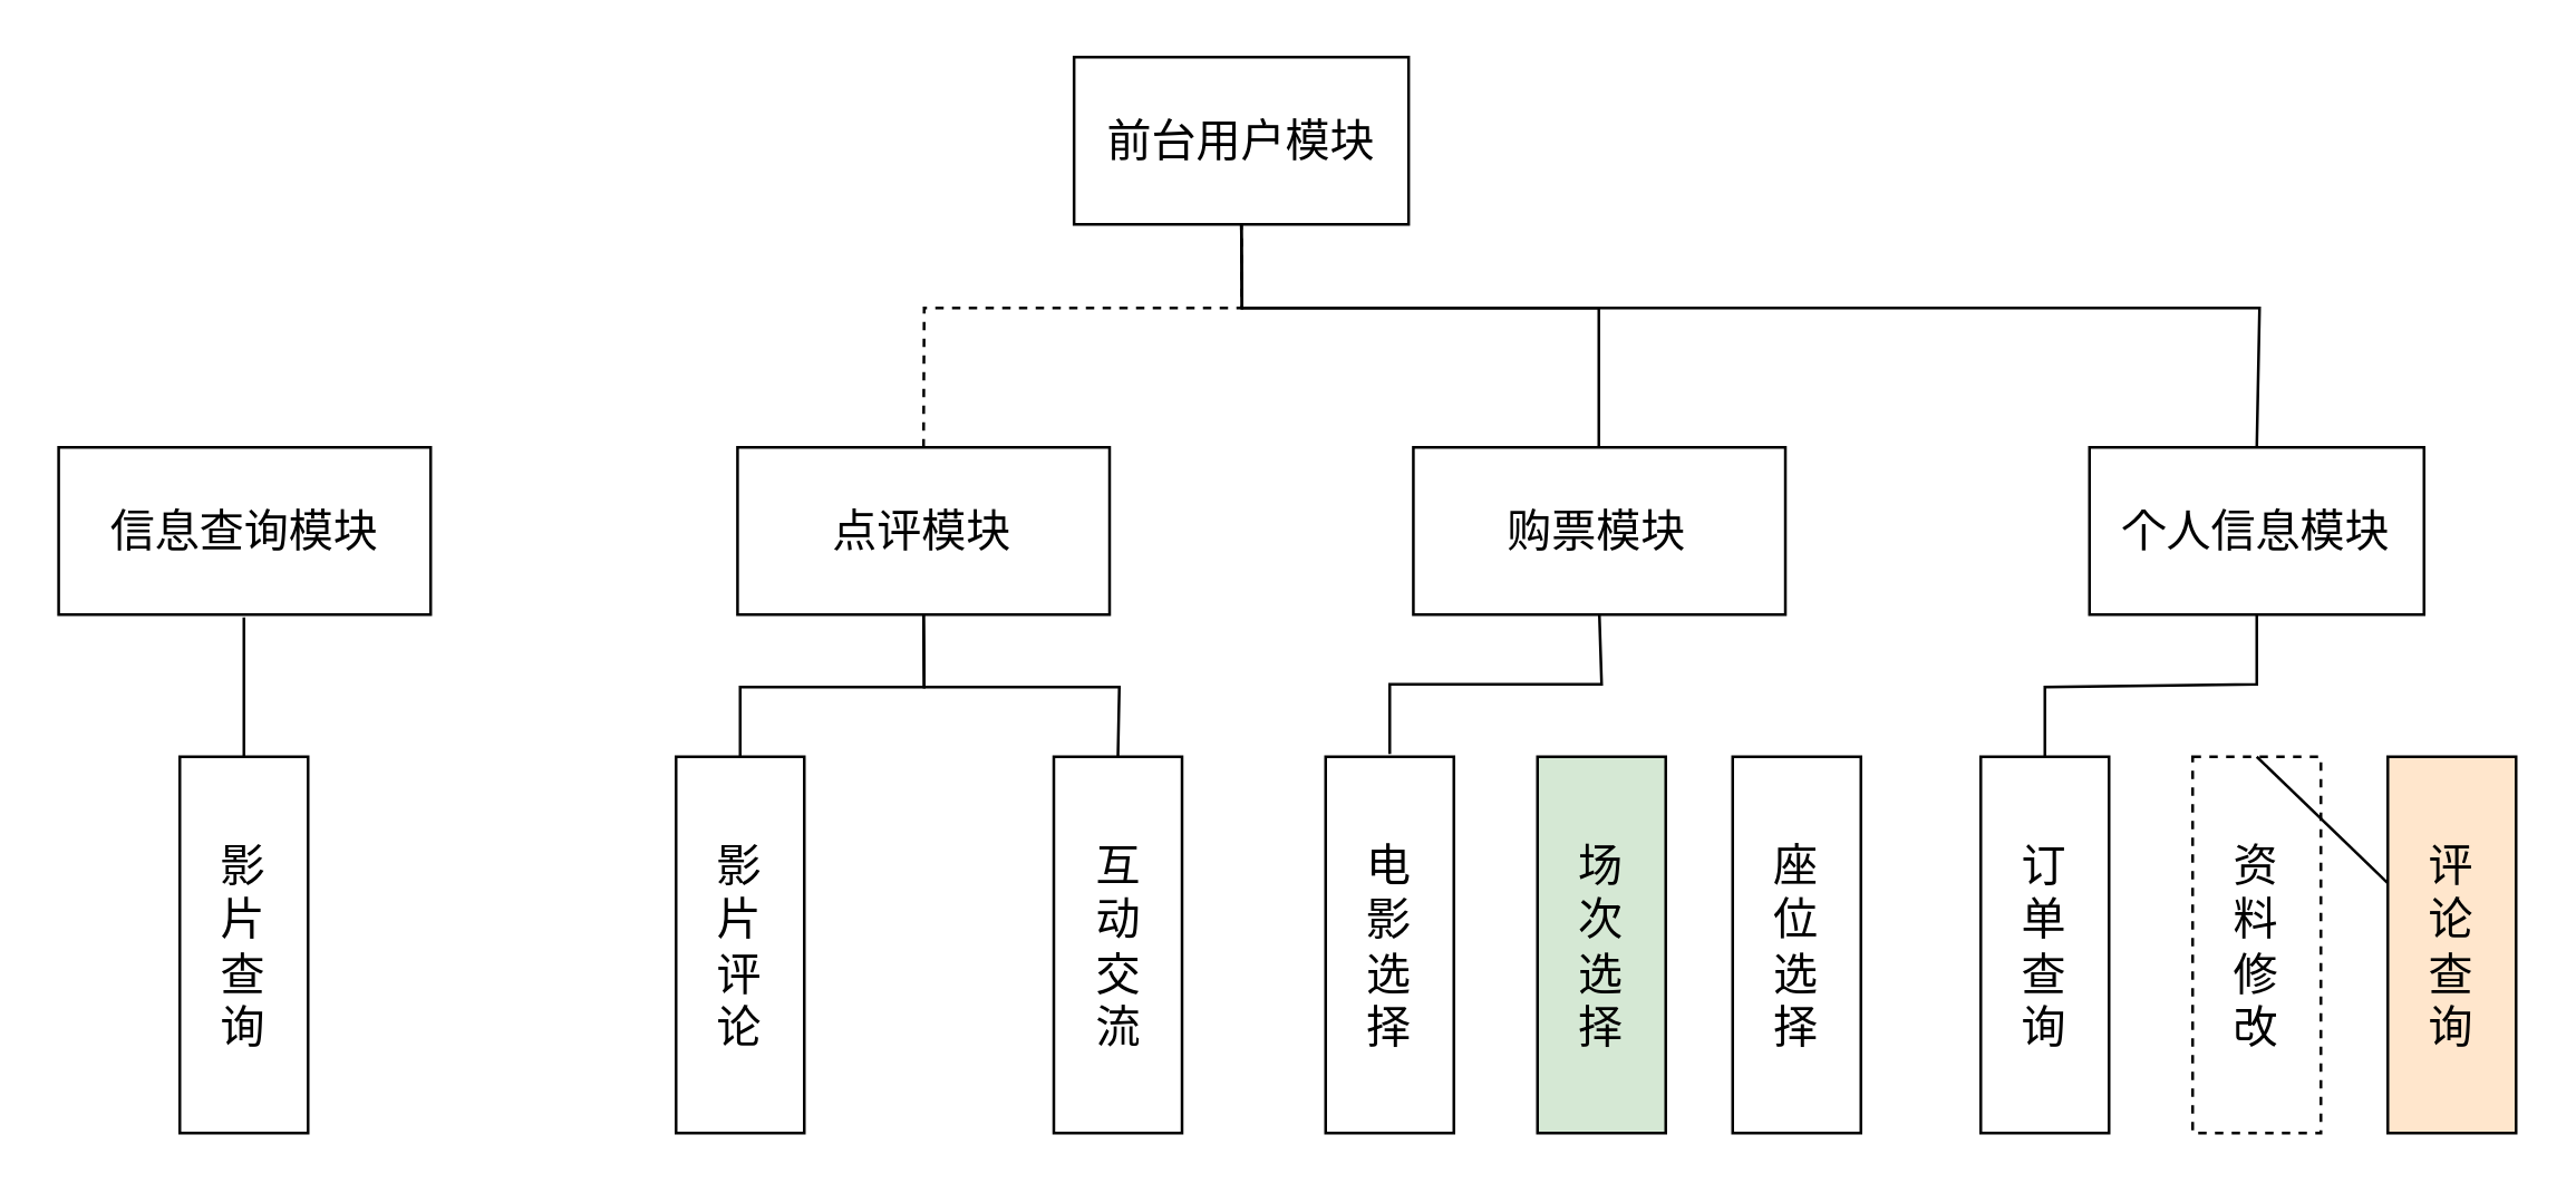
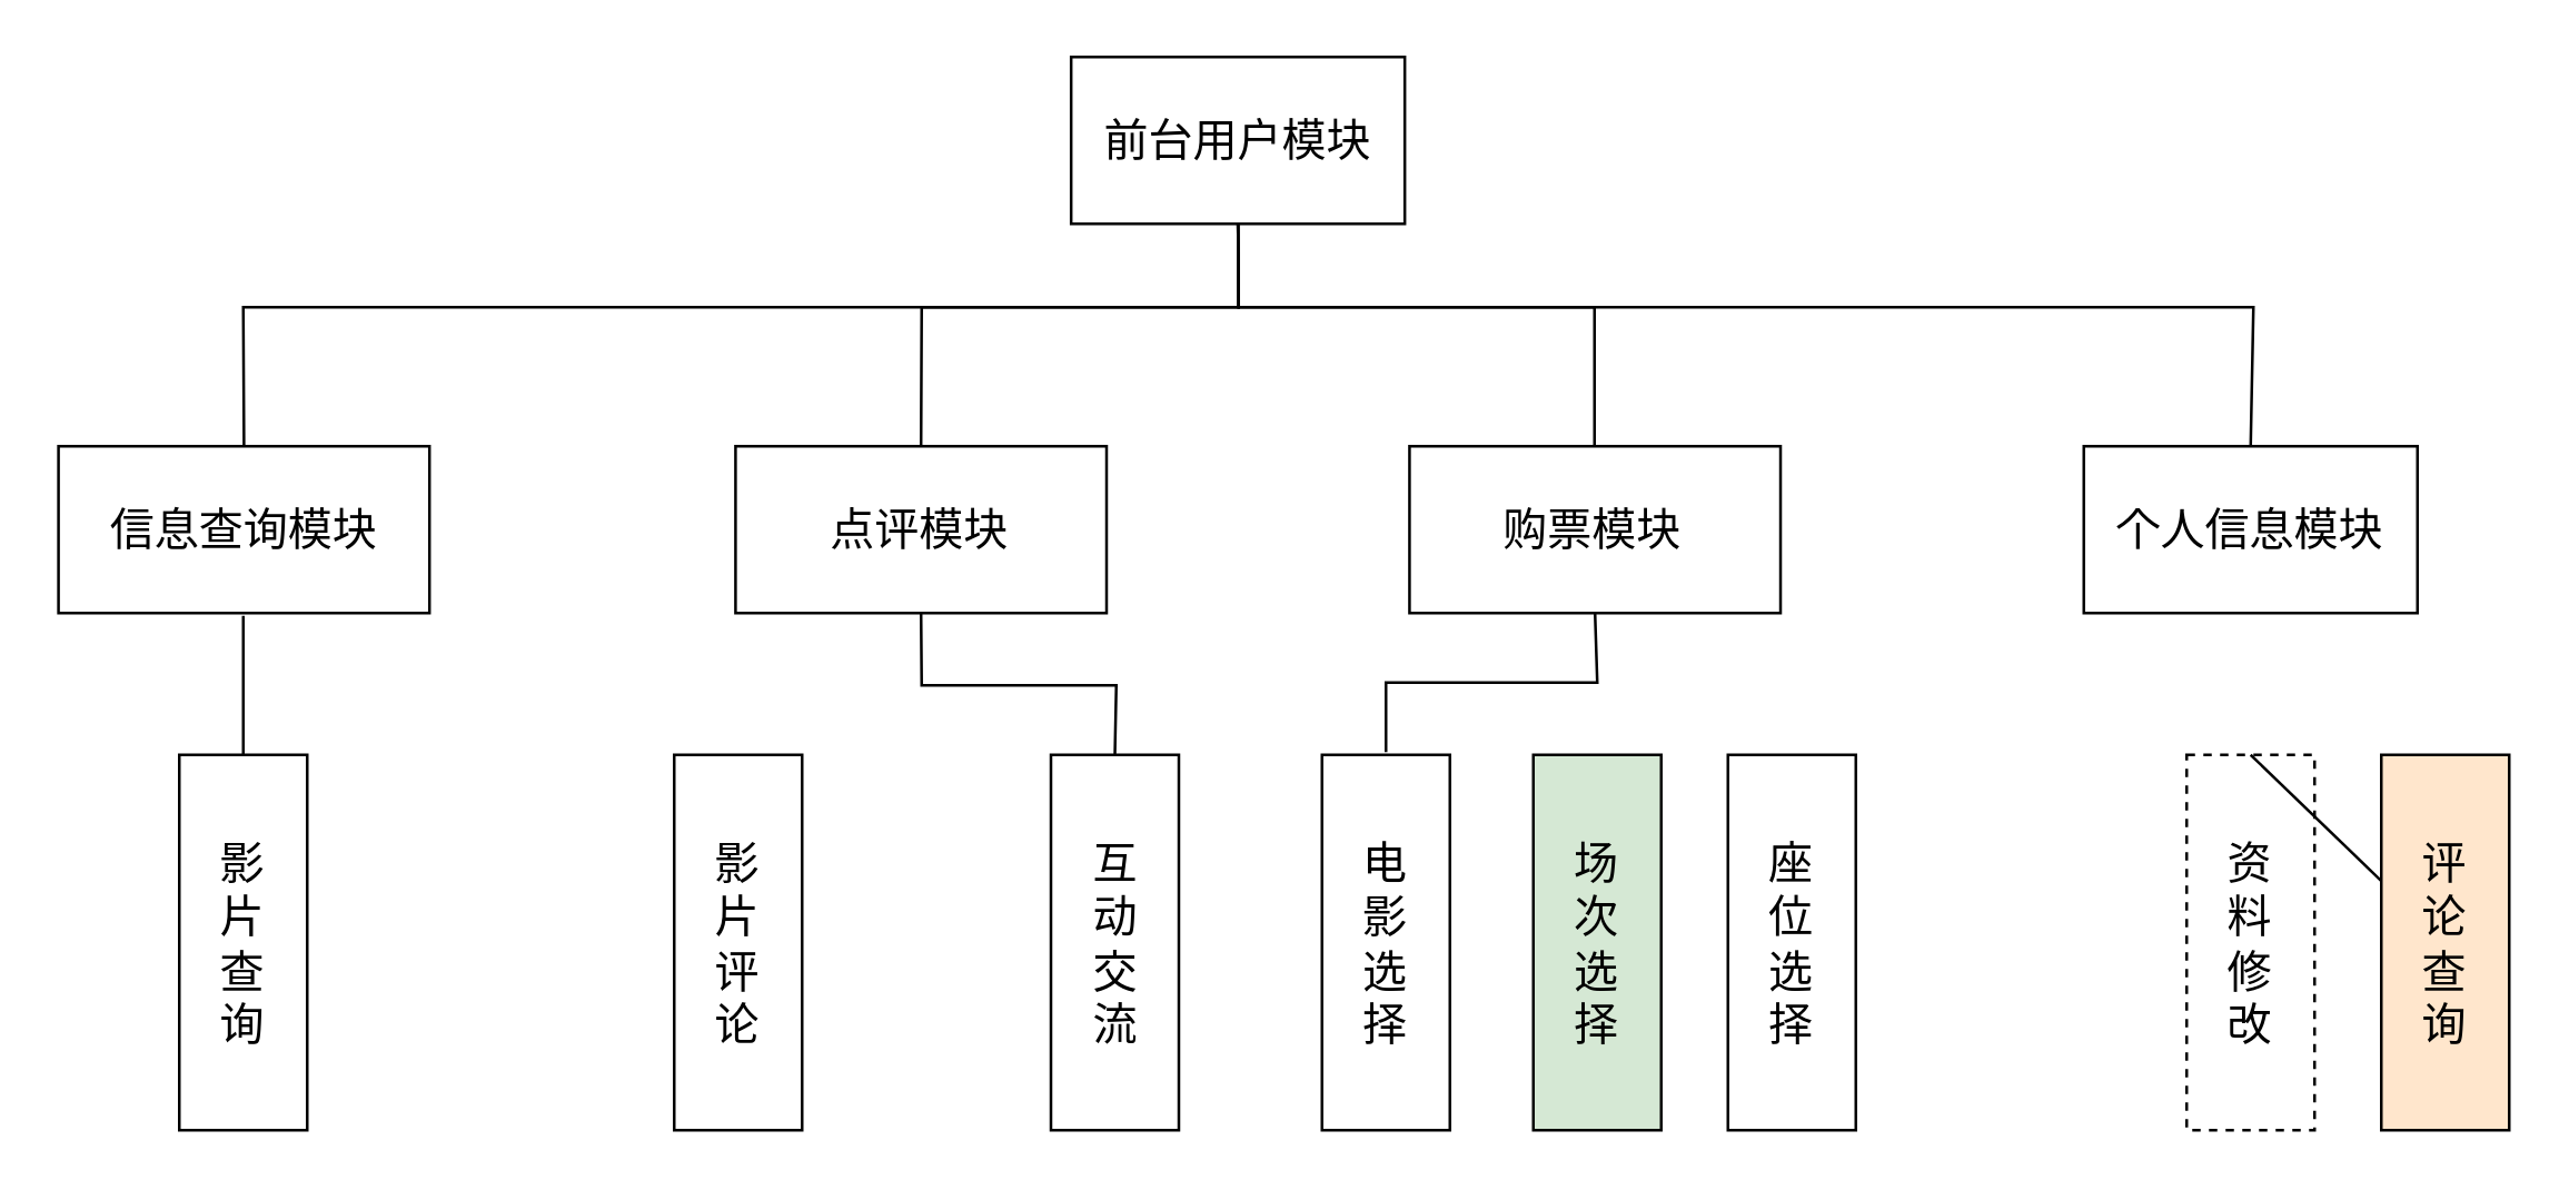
+ <mxCell id="23" value="" style="endArrow=none;html=1;rounded=0;entryX=0.5;entryY=1;entryDx=0;entryDy=0;exitX=0.5;exitY=0;exitDx=0;exitDy=0;" edge="1" parent="1" source="14" target="2"><mxGeometry width="50" height="50" relative="1" as="geometry"><mxPoint x="257" y="97" as="sourcePoint" /><mxPoint x="307" y="47" as="targetPoint" /><Array as="points"><mxPoint x="87" y="110" /><mxPoint x="445" y="110" /></Array></mxGeometry></mxCell>
- <mxCell id="20" value="" style="endArrow=none;html=1;rounded=0;entryX=0.5;entryY=1;entryDx=0;entryDy=0;exitX=0.5;exitY=0;exitDx=0;exitDy=0;dashed=1;" edge="1" parent="1" source="15" target="2"><mxGeometry width="50" height="50" relative="1" as="geometry"><mxPoint x="436" y="339" as="sourcePoint" /><mxPoint x="486" y="289" as="targetPoint" /><Array as="points"><mxPoint x="331" y="110" /><mxPoint x="445" y="110" /></Array></mxGeometry></mxCell>
+ <mxCell id="20" value="" style="endArrow=none;html=1;rounded=0;entryX=0.5;entryY=1;entryDx=0;entryDy=0;exitX=0.5;exitY=0;exitDx=0;exitDy=0;" edge="1" parent="1" source="15" target="2"><mxGeometry width="50" height="50" relative="1" as="geometry"><mxPoint x="436" y="339" as="sourcePoint" /><mxPoint x="486" y="289" as="targetPoint" /><Array as="points"><mxPoint x="331" y="110" /><mxPoint x="445" y="110" /></Array></mxGeometry></mxCell>
- <mxCell id="29" value="" style="endArrow=none;html=1;rounded=0;entryX=0.5;entryY=1;entryDx=0;entryDy=0;exitX=0.5;exitY=0;exitDx=0;exitDy=0;" edge="1" parent="1" source="5" target="13"><mxGeometry width="50" height="50" relative="1" as="geometry"><mxPoint x="845" y="280" as="sourcePoint" /><mxPoint x="895" y="230" as="targetPoint" /><Array as="points"><mxPoint x="733" y="246" /><mxPoint x="809" y="245" /></Array></mxGeometry></mxCell>
- <mxCell id="25" value="" style="endArrow=none;html=1;rounded=0;entryX=0.5;entryY=1;entryDx=0;entryDy=0;exitX=0.5;exitY=0;exitDx=0;exitDy=0;" edge="1" parent="1" source="18" target="15"><mxGeometry width="50" height="50" relative="1" as="geometry"><mxPoint x="213" y="272" as="sourcePoint" /><mxPoint x="263" y="222" as="targetPoint" /><Array as="points"><mxPoint x="265" y="246" /><mxPoint x="331" y="246" /></Array></mxGeometry></mxCell>
- <mxCell id="5" value="&lt;span style=&quot;font-size: 16px;&quot;&gt;订&lt;br&gt;单&lt;br&gt;查&lt;br&gt;询&lt;/span&gt;" style="rounded=0;whiteSpace=wrap;html=1;" parent="4" vertex="1"><mxGeometry width="46" height="135" as="geometry" /></mxCell>
